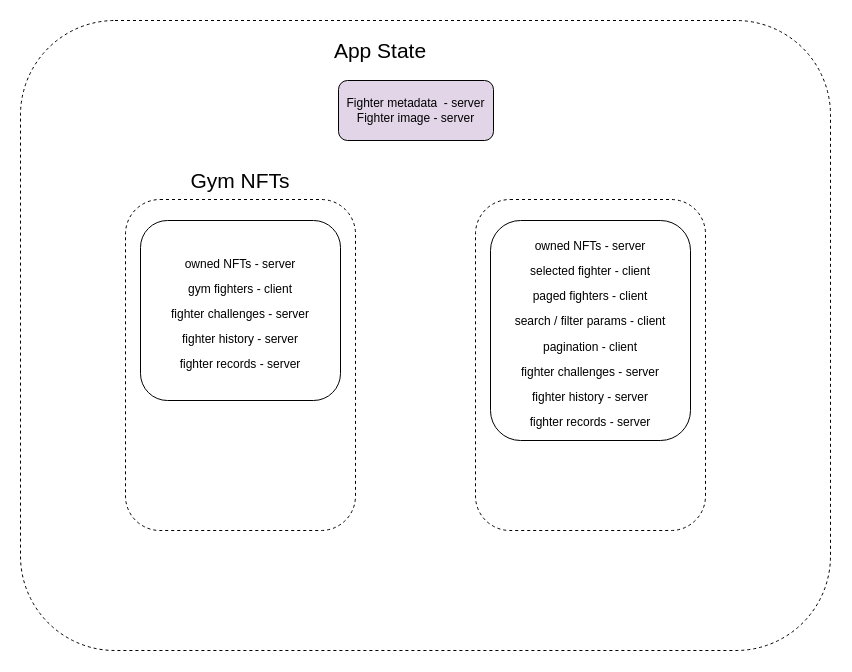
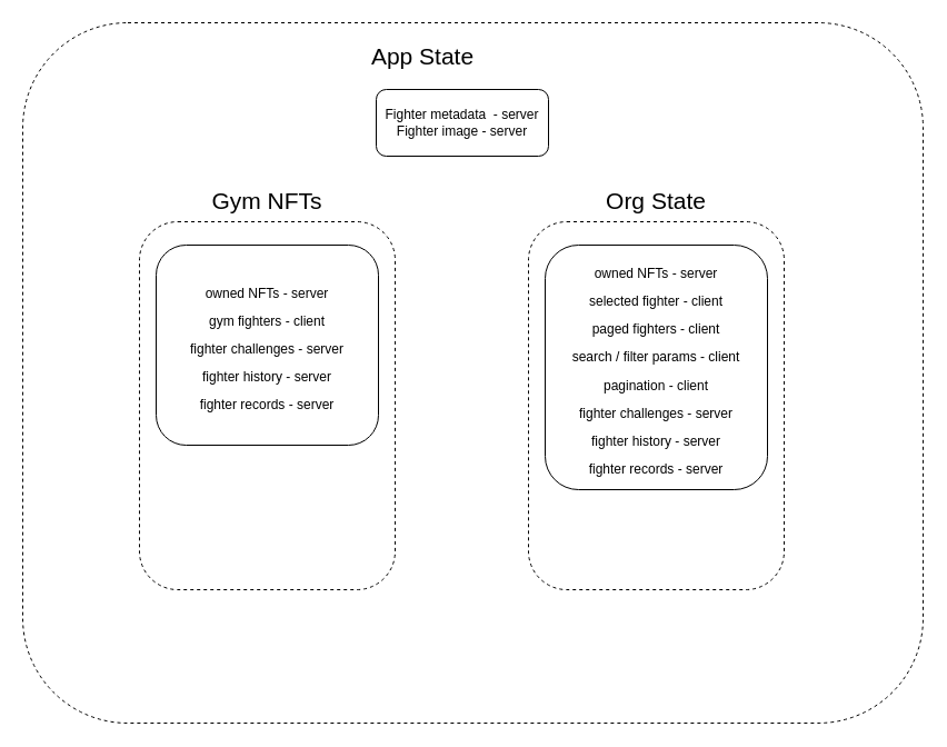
- <mxCell id="3" value="Fighter metadata&amp;nbsp; - server&lt;br&gt;Fighter image - server" style="rounded=1;whiteSpace=wrap;html=1;fillColor=#e1d5e7;" vertex="1" parent="1"><mxGeometry x="338" y="80" width="155" height="60" as="geometry" /></mxCell>
+ <mxCell id="3" value="Fighter metadata&amp;nbsp; - server&lt;br&gt;Fighter image - server" style="rounded=1;whiteSpace=wrap;html=1;" vertex="1" parent="1"><mxGeometry x="338" y="80" width="155" height="60" as="geometry" /></mxCell>
+ <mxCell id="7" value="Org State" style="text;html=1;strokeColor=none;fillColor=none;align=center;verticalAlign=middle;whiteSpace=wrap;rounded=0;dashed=1;fontSize=21;" vertex="1" parent="1"><mxGeometry x="535" y="160" width="110" height="39" as="geometry" /></mxCell>
